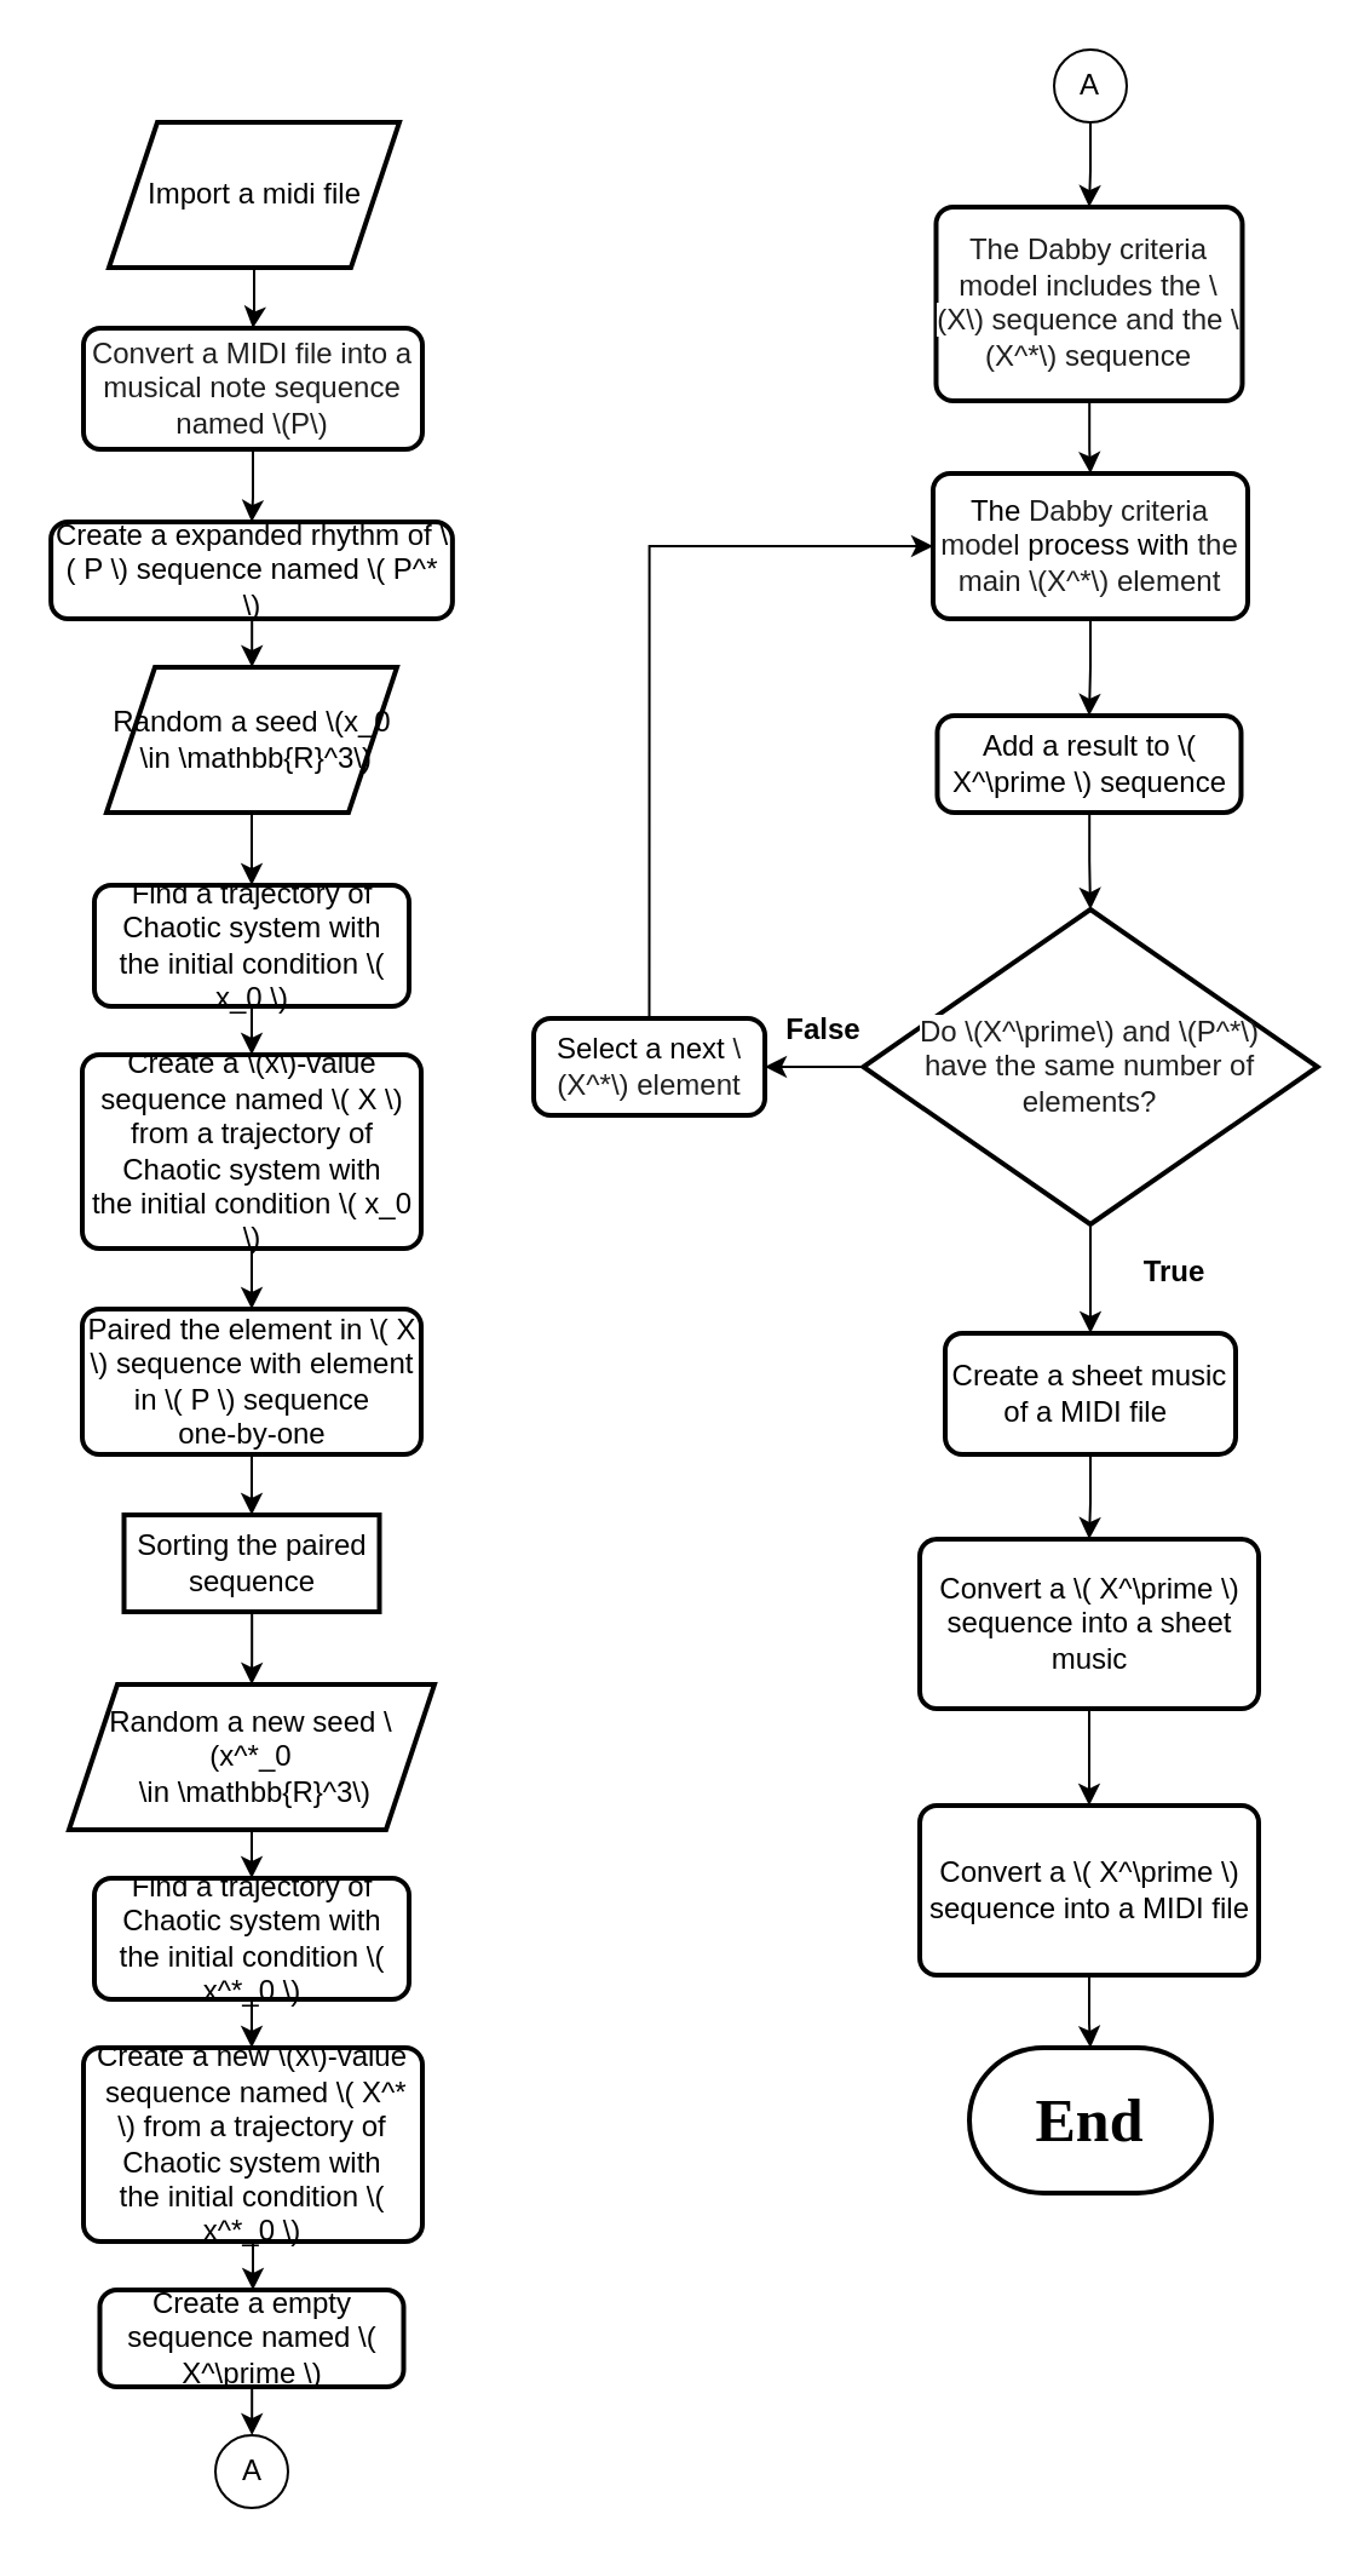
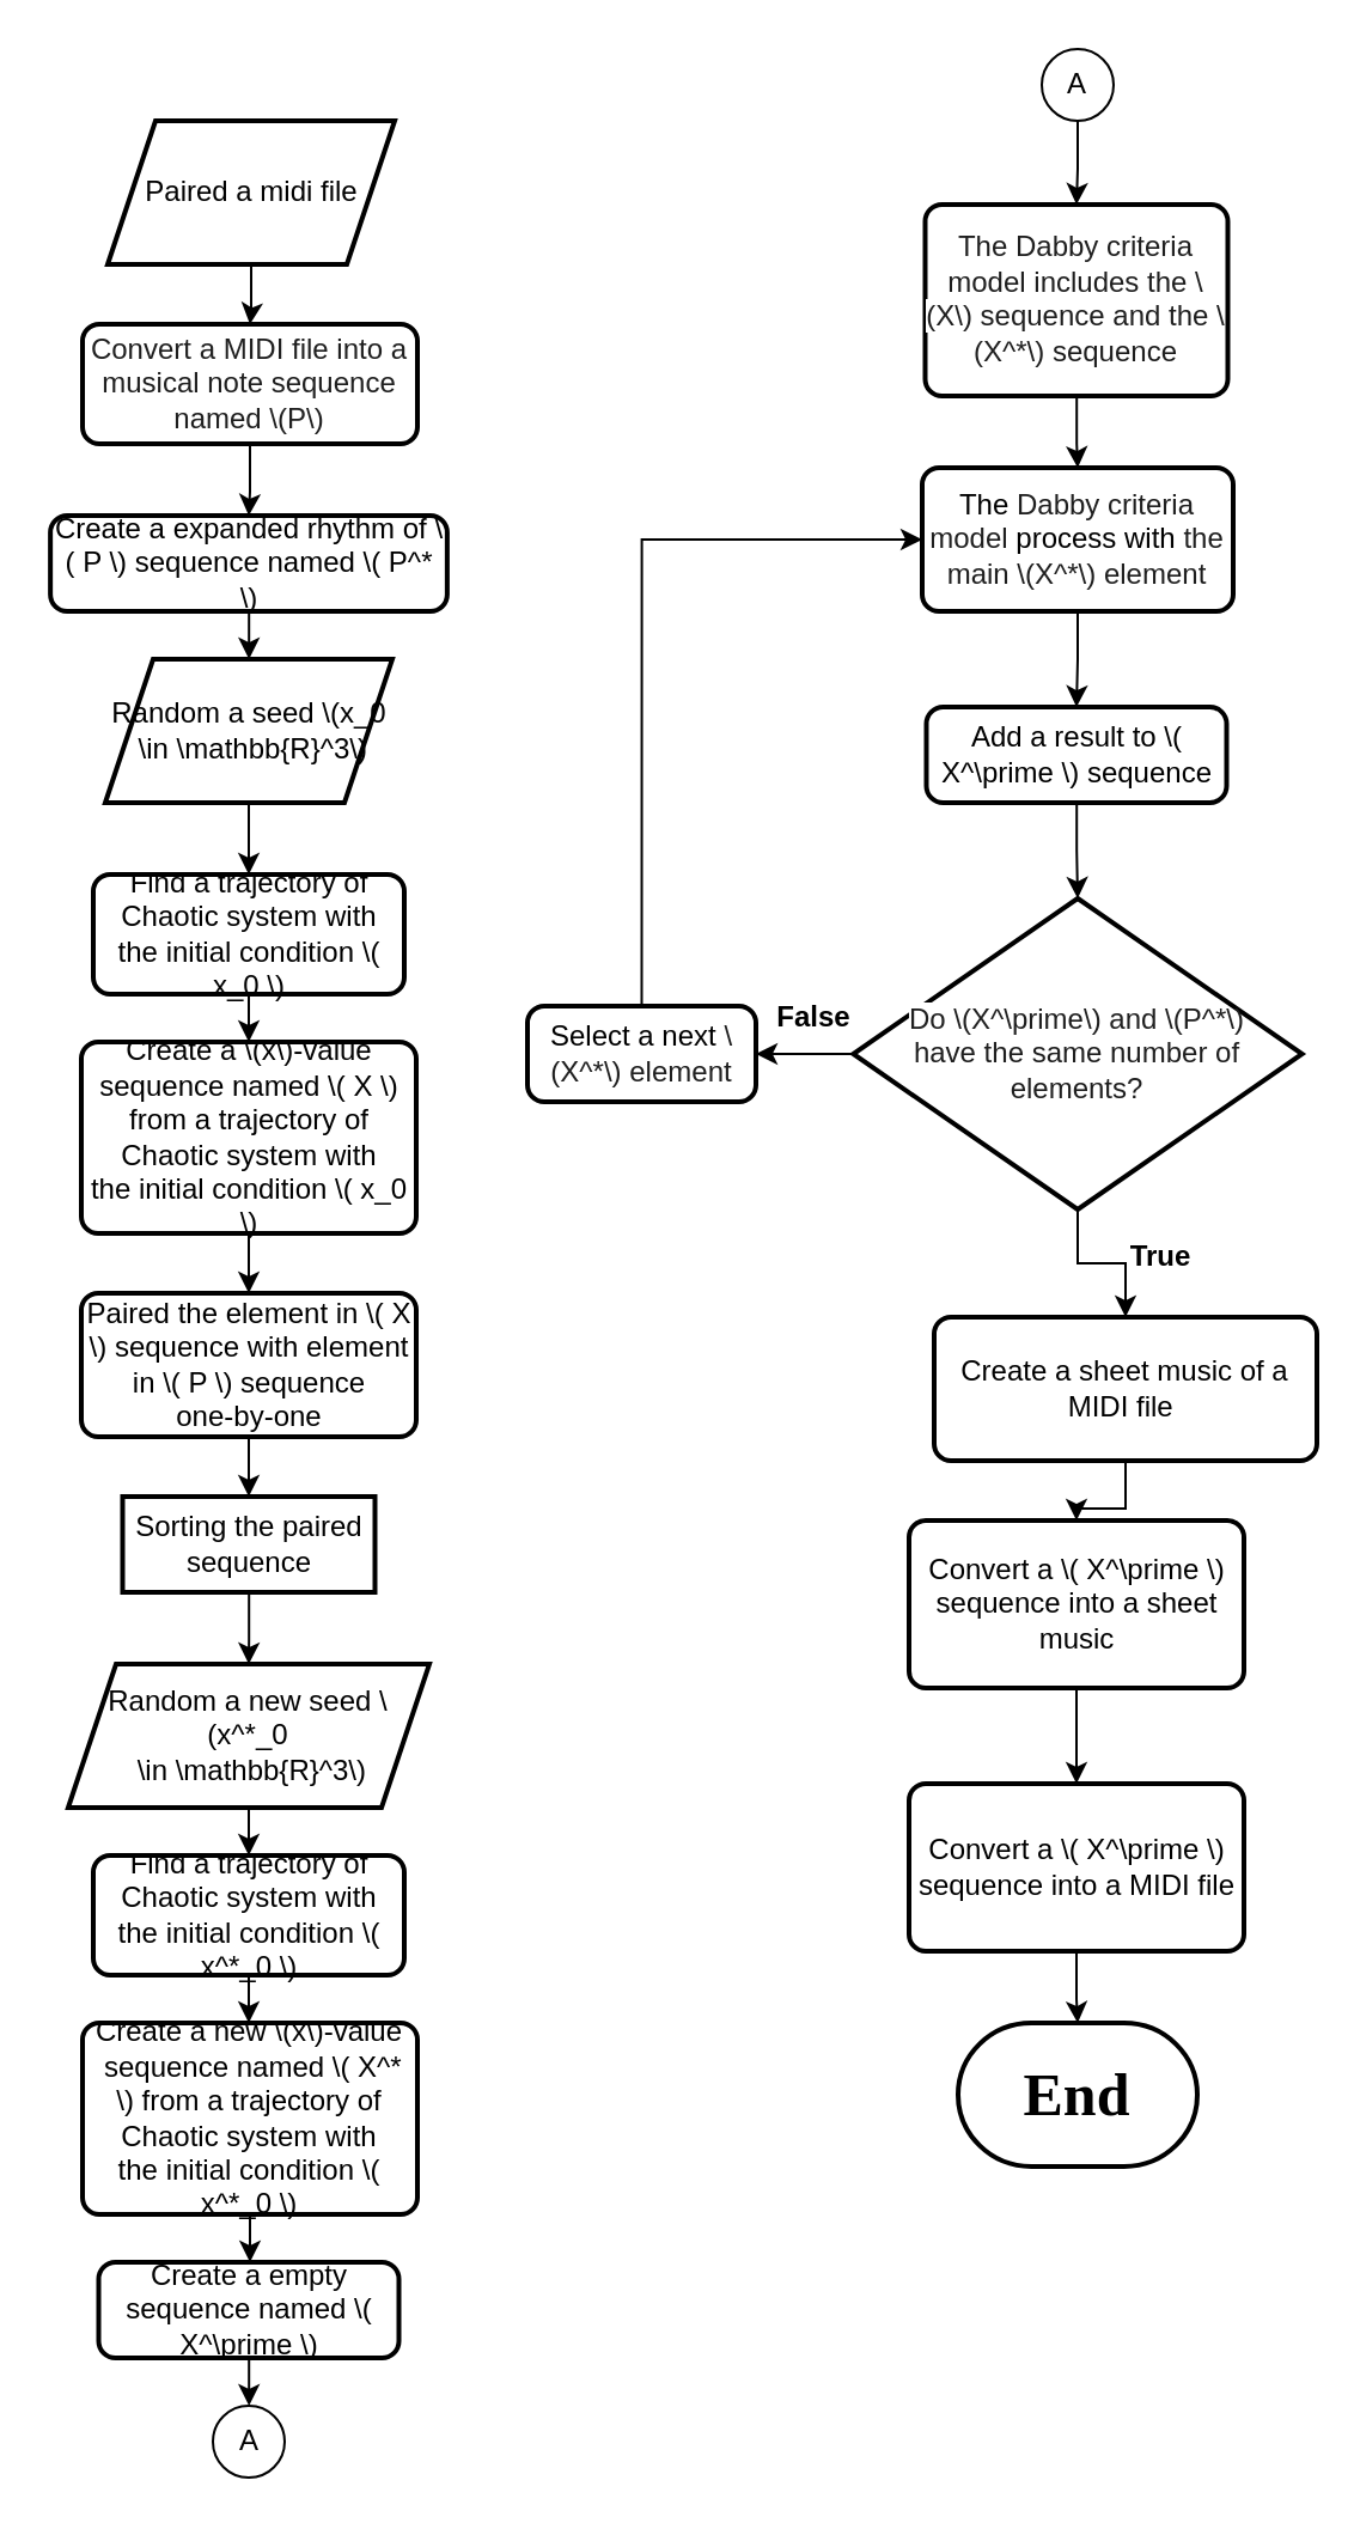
- <mxCell id="3" value="&lt;font style=&quot;font-size: 12px&quot;&gt;Import a midi file&lt;/font&gt;" style="shape=parallelogram;perimeter=parallelogramPerimeter;whiteSpace=wrap;html=1;fixedSize=1;strokeWidth=2;" parent="1" vertex="1"><mxGeometry x="44.5" y="50" width="120" height="60" as="geometry" /></mxCell>
+ <mxCell id="3" value="&lt;font style=&quot;font-size: 12px&quot;&gt;Paired a midi file&lt;/font&gt;" style="shape=parallelogram;perimeter=parallelogramPerimeter;whiteSpace=wrap;html=1;fixedSize=1;strokeWidth=2;" parent="1" vertex="1"><mxGeometry x="44.5" y="50" width="120" height="60" as="geometry" /></mxCell>
- <mxCell id="38" value="Create a sheet music of a MIDI file&amp;nbsp;" style="rounded=1;whiteSpace=wrap;html=1;absoluteArcSize=1;arcSize=14;strokeWidth=2;" parent="1" vertex="1"><mxGeometry x="390" y="550" width="120" height="50" as="geometry" /></mxCell>
+ <mxCell id="38" value="Create a sheet music of a MIDI file&amp;nbsp;" style="rounded=1;whiteSpace=wrap;html=1;absoluteArcSize=1;arcSize=14;strokeWidth=2;" parent="1" vertex="1"><mxGeometry x="390" y="550" width="160" height="60" as="geometry" /></mxCell>
